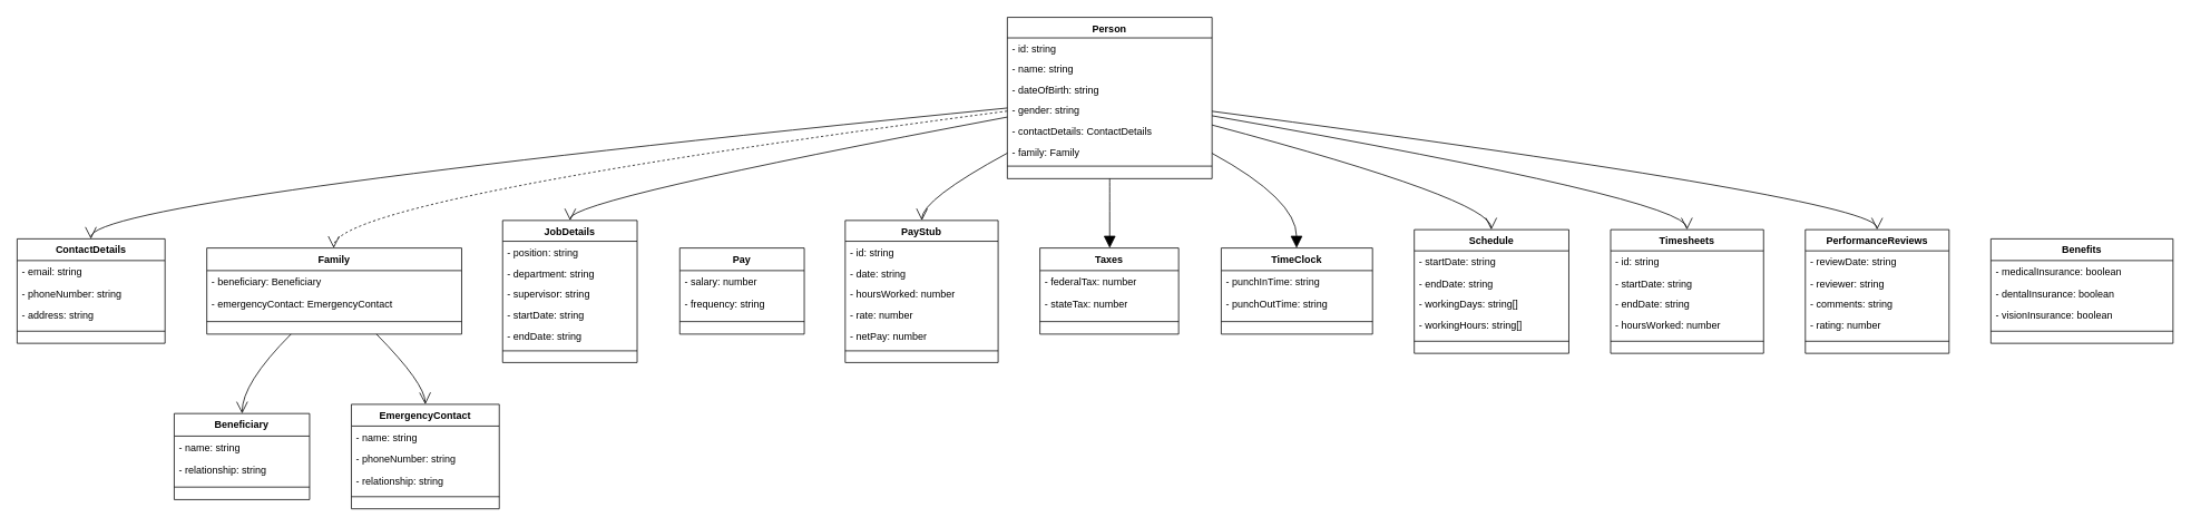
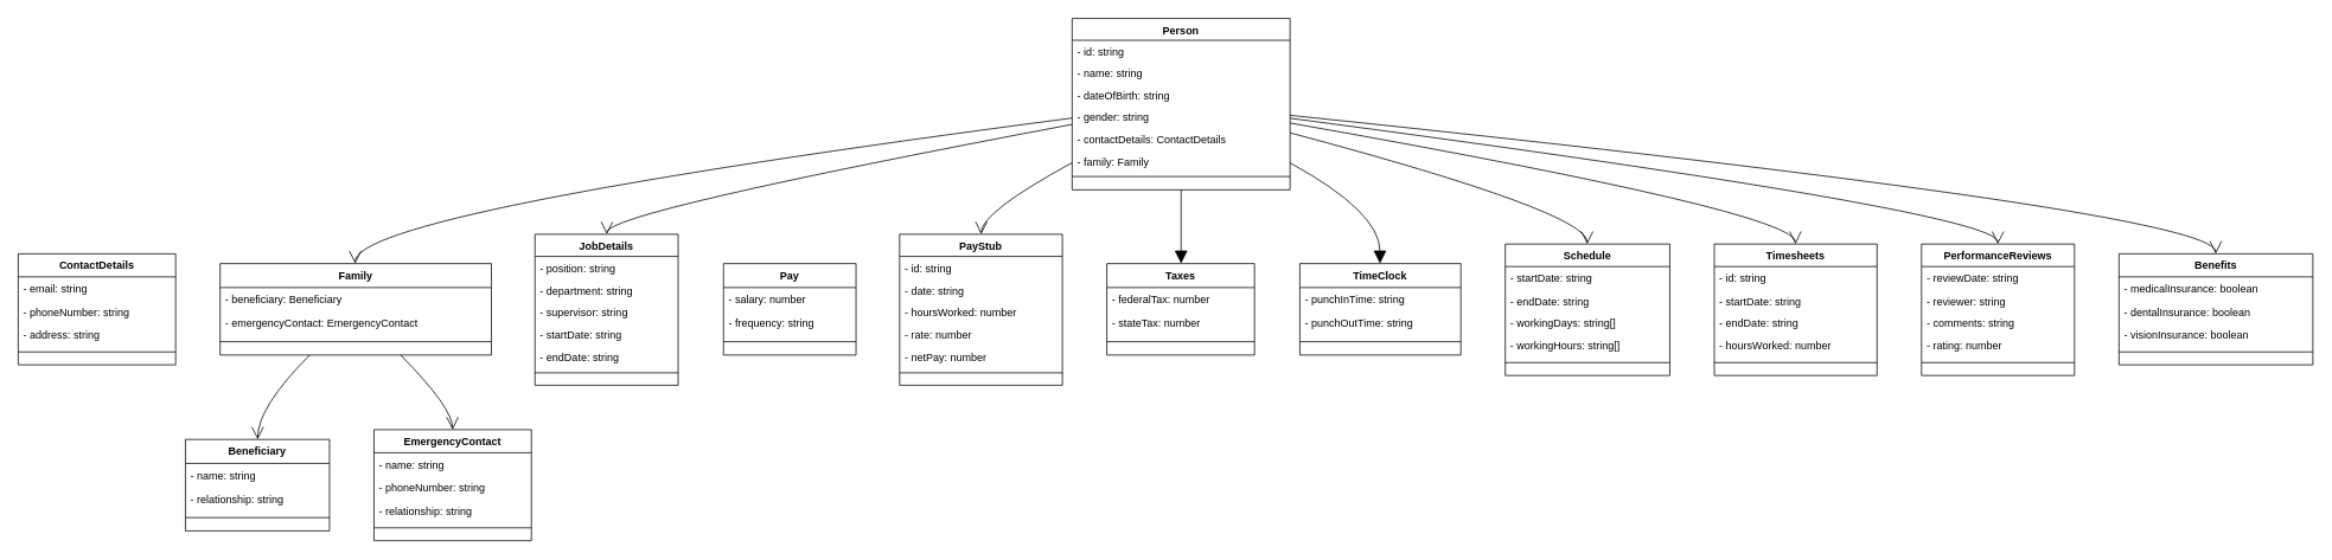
- <mxCell id="77" value="" style="curved=1;startArrow=none;endArrow=open;endSize=12;exitX=0.001;exitY=0.562;entryX=0.499;entryY=0;" edge="1" parent="1" source="2" target="10"><mxGeometry relative="1" as="geometry"><Array as="points"><mxPoint x="108" y="238" /></Array></mxGeometry></mxCell>
+ <mxCell id="88" value="" style="curved=1;startArrow=none;endArrow=open;endSize=12;exitX=0.999;exitY=0.565;entryX=0.499;entryY=0;" edge="1" parent="1" source="2" target="72"><mxGeometry relative="1" as="geometry"><Array as="points"><mxPoint x="2491" y="238" /></Array></mxGeometry></mxCell>
- <mxCell id="78" value="" style="curved=1;startArrow=none;endArrow=open;endSize=12;exitX=0.001;exitY=0.581;entryX=0.498;entryY=0.002;dashed=1;" edge="1" parent="1" source="2" target="15"><mxGeometry relative="1" as="geometry"><Array as="points"><mxPoint x="399" y="238" /></Array></mxGeometry></mxCell>
+ <mxCell id="78" value="" style="curved=1;startArrow=none;endArrow=open;endSize=12;exitX=0.001;exitY=0.581;entryX=0.498;entryY=0.002;" edge="1" parent="1" source="2" target="15"><mxGeometry relative="1" as="geometry"><Array as="points"><mxPoint x="399" y="238" /></Array></mxGeometry></mxCell>
